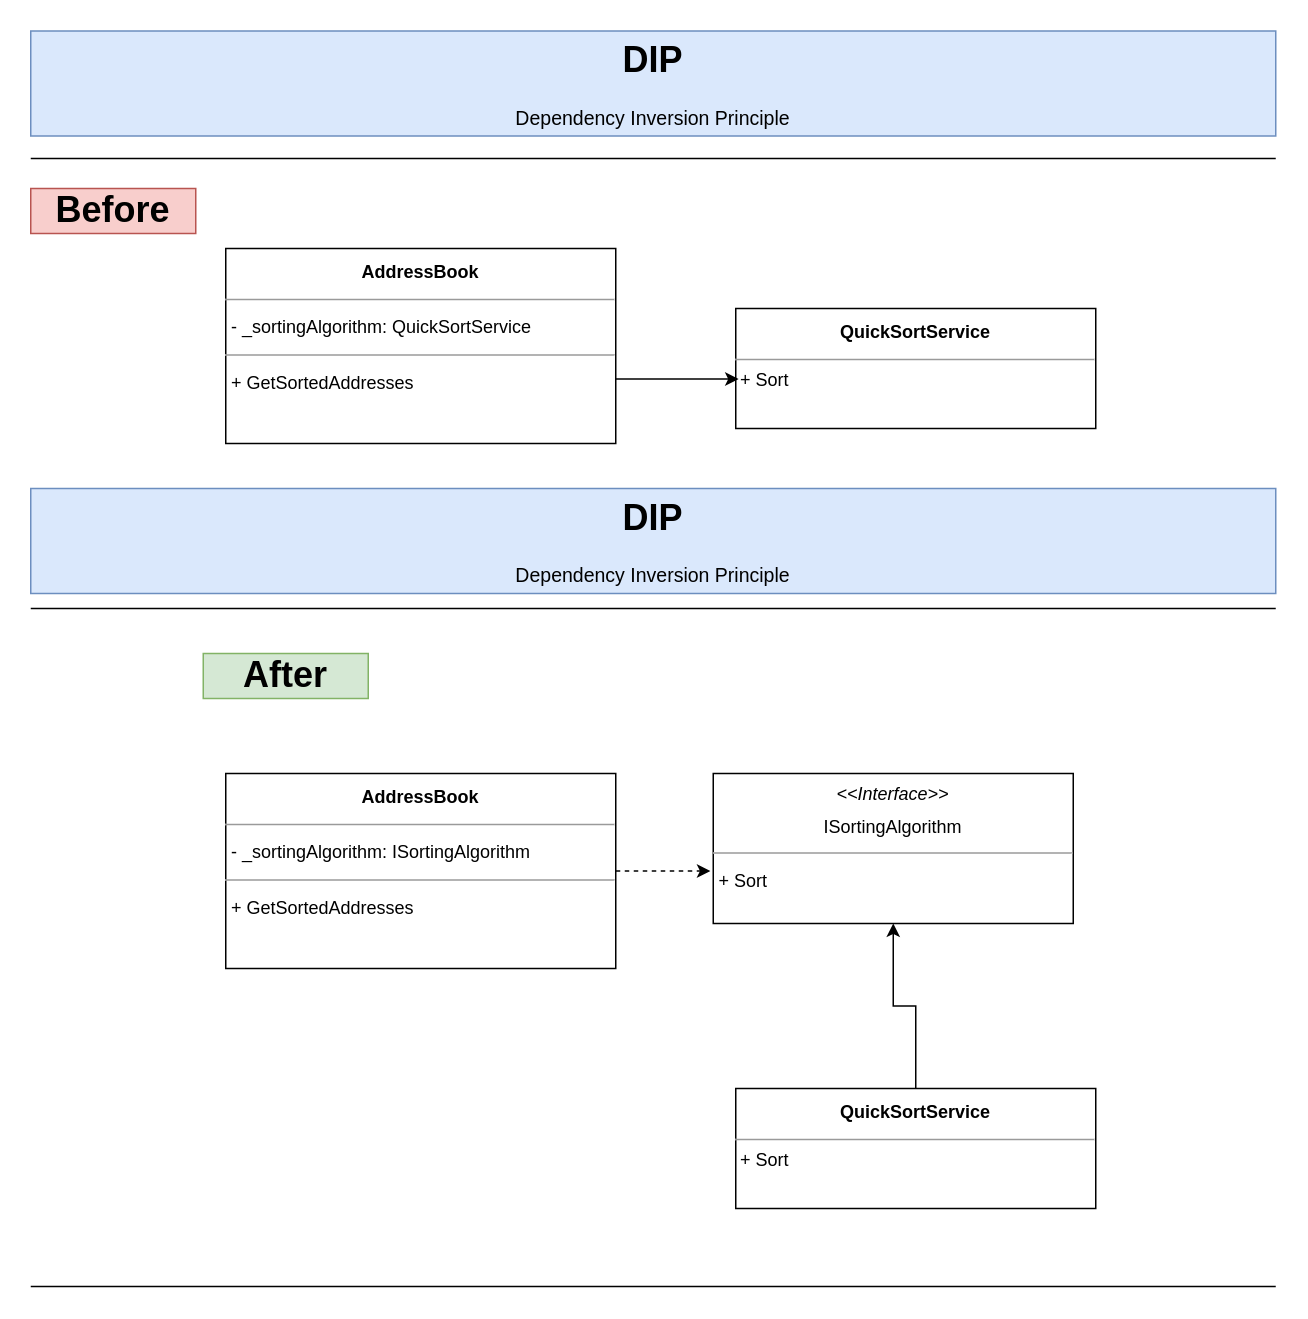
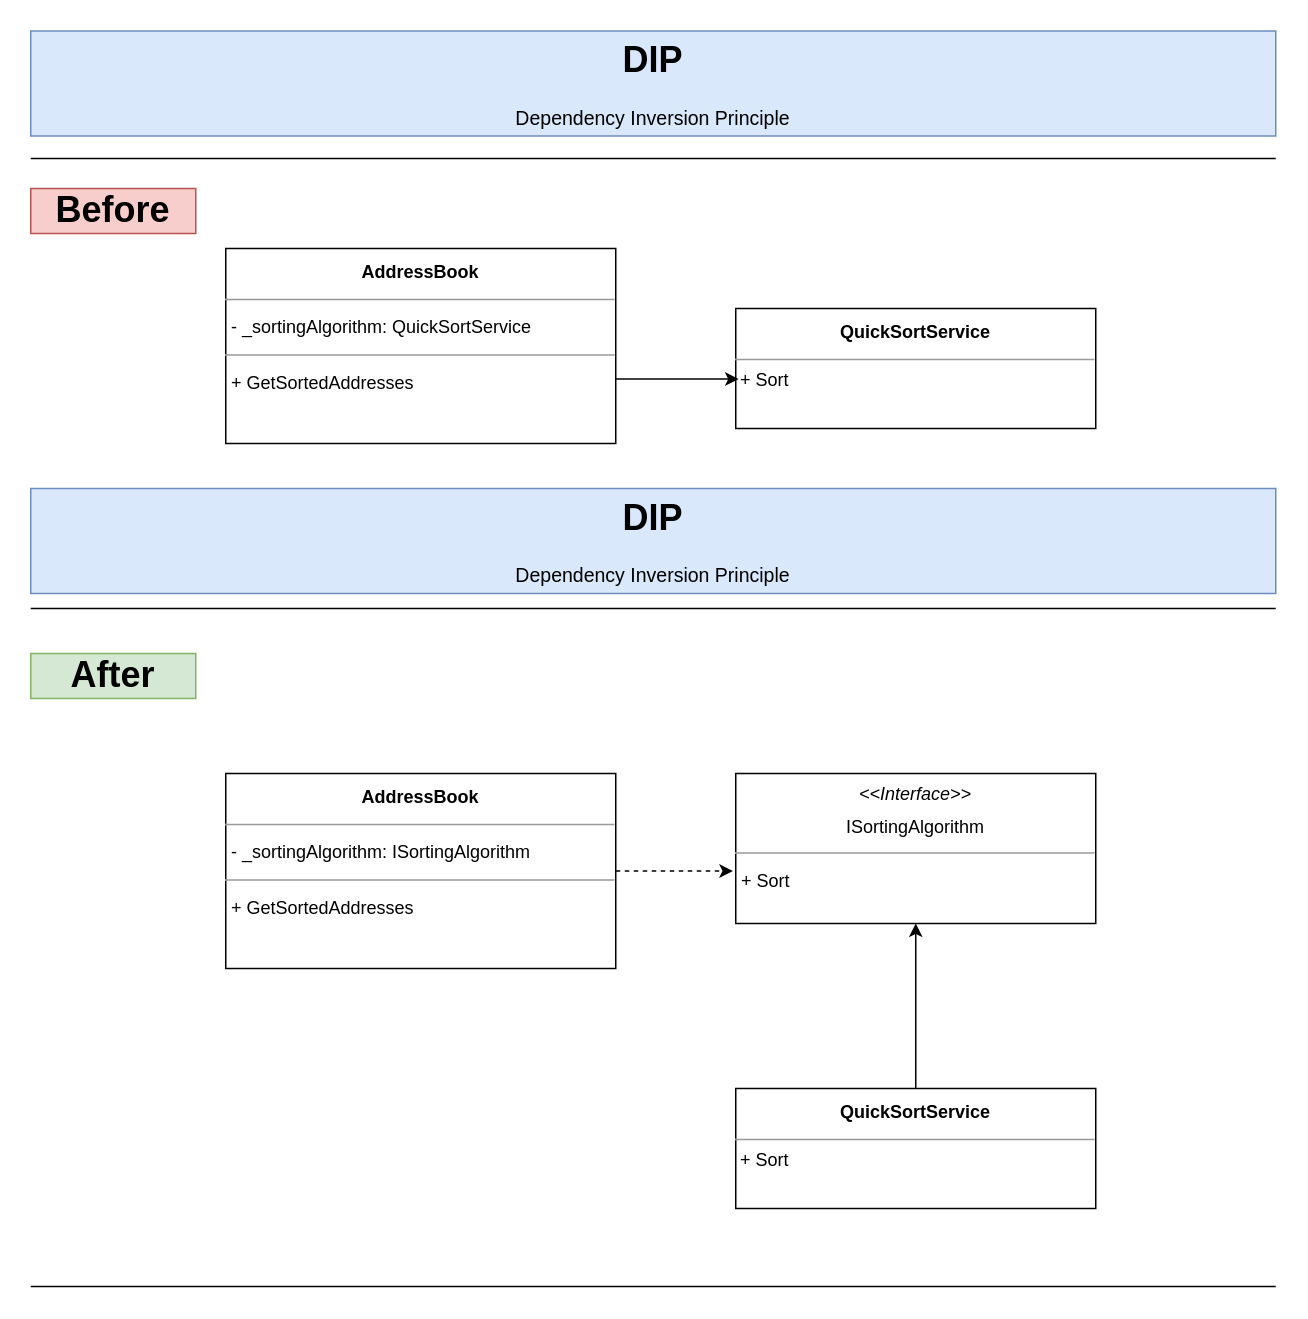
- <mxCell id="4" value="&lt;h1&gt;After&lt;/h1&gt;" style="text;html=1;strokeColor=#82b366;fillColor=#d5e8d4;align=center;verticalAlign=middle;whiteSpace=wrap;rounded=0;" parent="1" vertex="1"><mxGeometry x="135" y="435" width="110" height="30" as="geometry" /></mxCell>
+ <mxCell id="4" value="&lt;h1&gt;After&lt;/h1&gt;" style="text;html=1;strokeColor=#82b366;fillColor=#d5e8d4;align=center;verticalAlign=middle;whiteSpace=wrap;rounded=0;" parent="1" vertex="1"><mxGeometry x="20" y="435" width="110" height="30" as="geometry" /></mxCell>
- <mxCell id="14" value="&lt;p style=&quot;margin: 4px 0px 0px; text-align: center; line-height: 180%;&quot;&gt;&lt;i&gt;&amp;lt;&amp;lt;Interface&amp;gt;&amp;gt;&lt;/i&gt;&lt;br&gt;ISortingAlgorithm&lt;br&gt;&lt;/p&gt;&lt;hr style=&quot;line-height: 180%;&quot; size=&quot;1&quot;&gt;&lt;p style=&quot;margin: 0px 0px 0px 4px; line-height: 180%;&quot;&gt;&lt;/p&gt;&lt;p style=&quot;border-color: var(--border-color); margin: 0px 0px 0px 4px; line-height: 24px;&quot;&gt;&lt;span style=&quot;background-color: initial;&quot;&gt;+ Sort&lt;/span&gt;&lt;/p&gt;" style="verticalAlign=top;align=left;overflow=fill;fontSize=12;fontFamily=Helvetica;html=1;whiteSpace=wrap;" parent="1" vertex="1"><mxGeometry x="475" y="515" width="240" height="100" as="geometry" /></mxCell>
+ <mxCell id="14" value="&lt;p style=&quot;margin: 4px 0px 0px; text-align: center; line-height: 180%;&quot;&gt;&lt;i&gt;&amp;lt;&amp;lt;Interface&amp;gt;&amp;gt;&lt;/i&gt;&lt;br&gt;ISortingAlgorithm&lt;br&gt;&lt;/p&gt;&lt;hr style=&quot;line-height: 180%;&quot; size=&quot;1&quot;&gt;&lt;p style=&quot;margin: 0px 0px 0px 4px; line-height: 180%;&quot;&gt;&lt;/p&gt;&lt;p style=&quot;border-color: var(--border-color); margin: 0px 0px 0px 4px; line-height: 24px;&quot;&gt;&lt;span style=&quot;background-color: initial;&quot;&gt;+ Sort&lt;/span&gt;&lt;/p&gt;" style="verticalAlign=top;align=left;overflow=fill;fontSize=12;fontFamily=Helvetica;html=1;whiteSpace=wrap;" parent="1" vertex="1"><mxGeometry x="490" y="515" width="240" height="100" as="geometry" /></mxCell>
